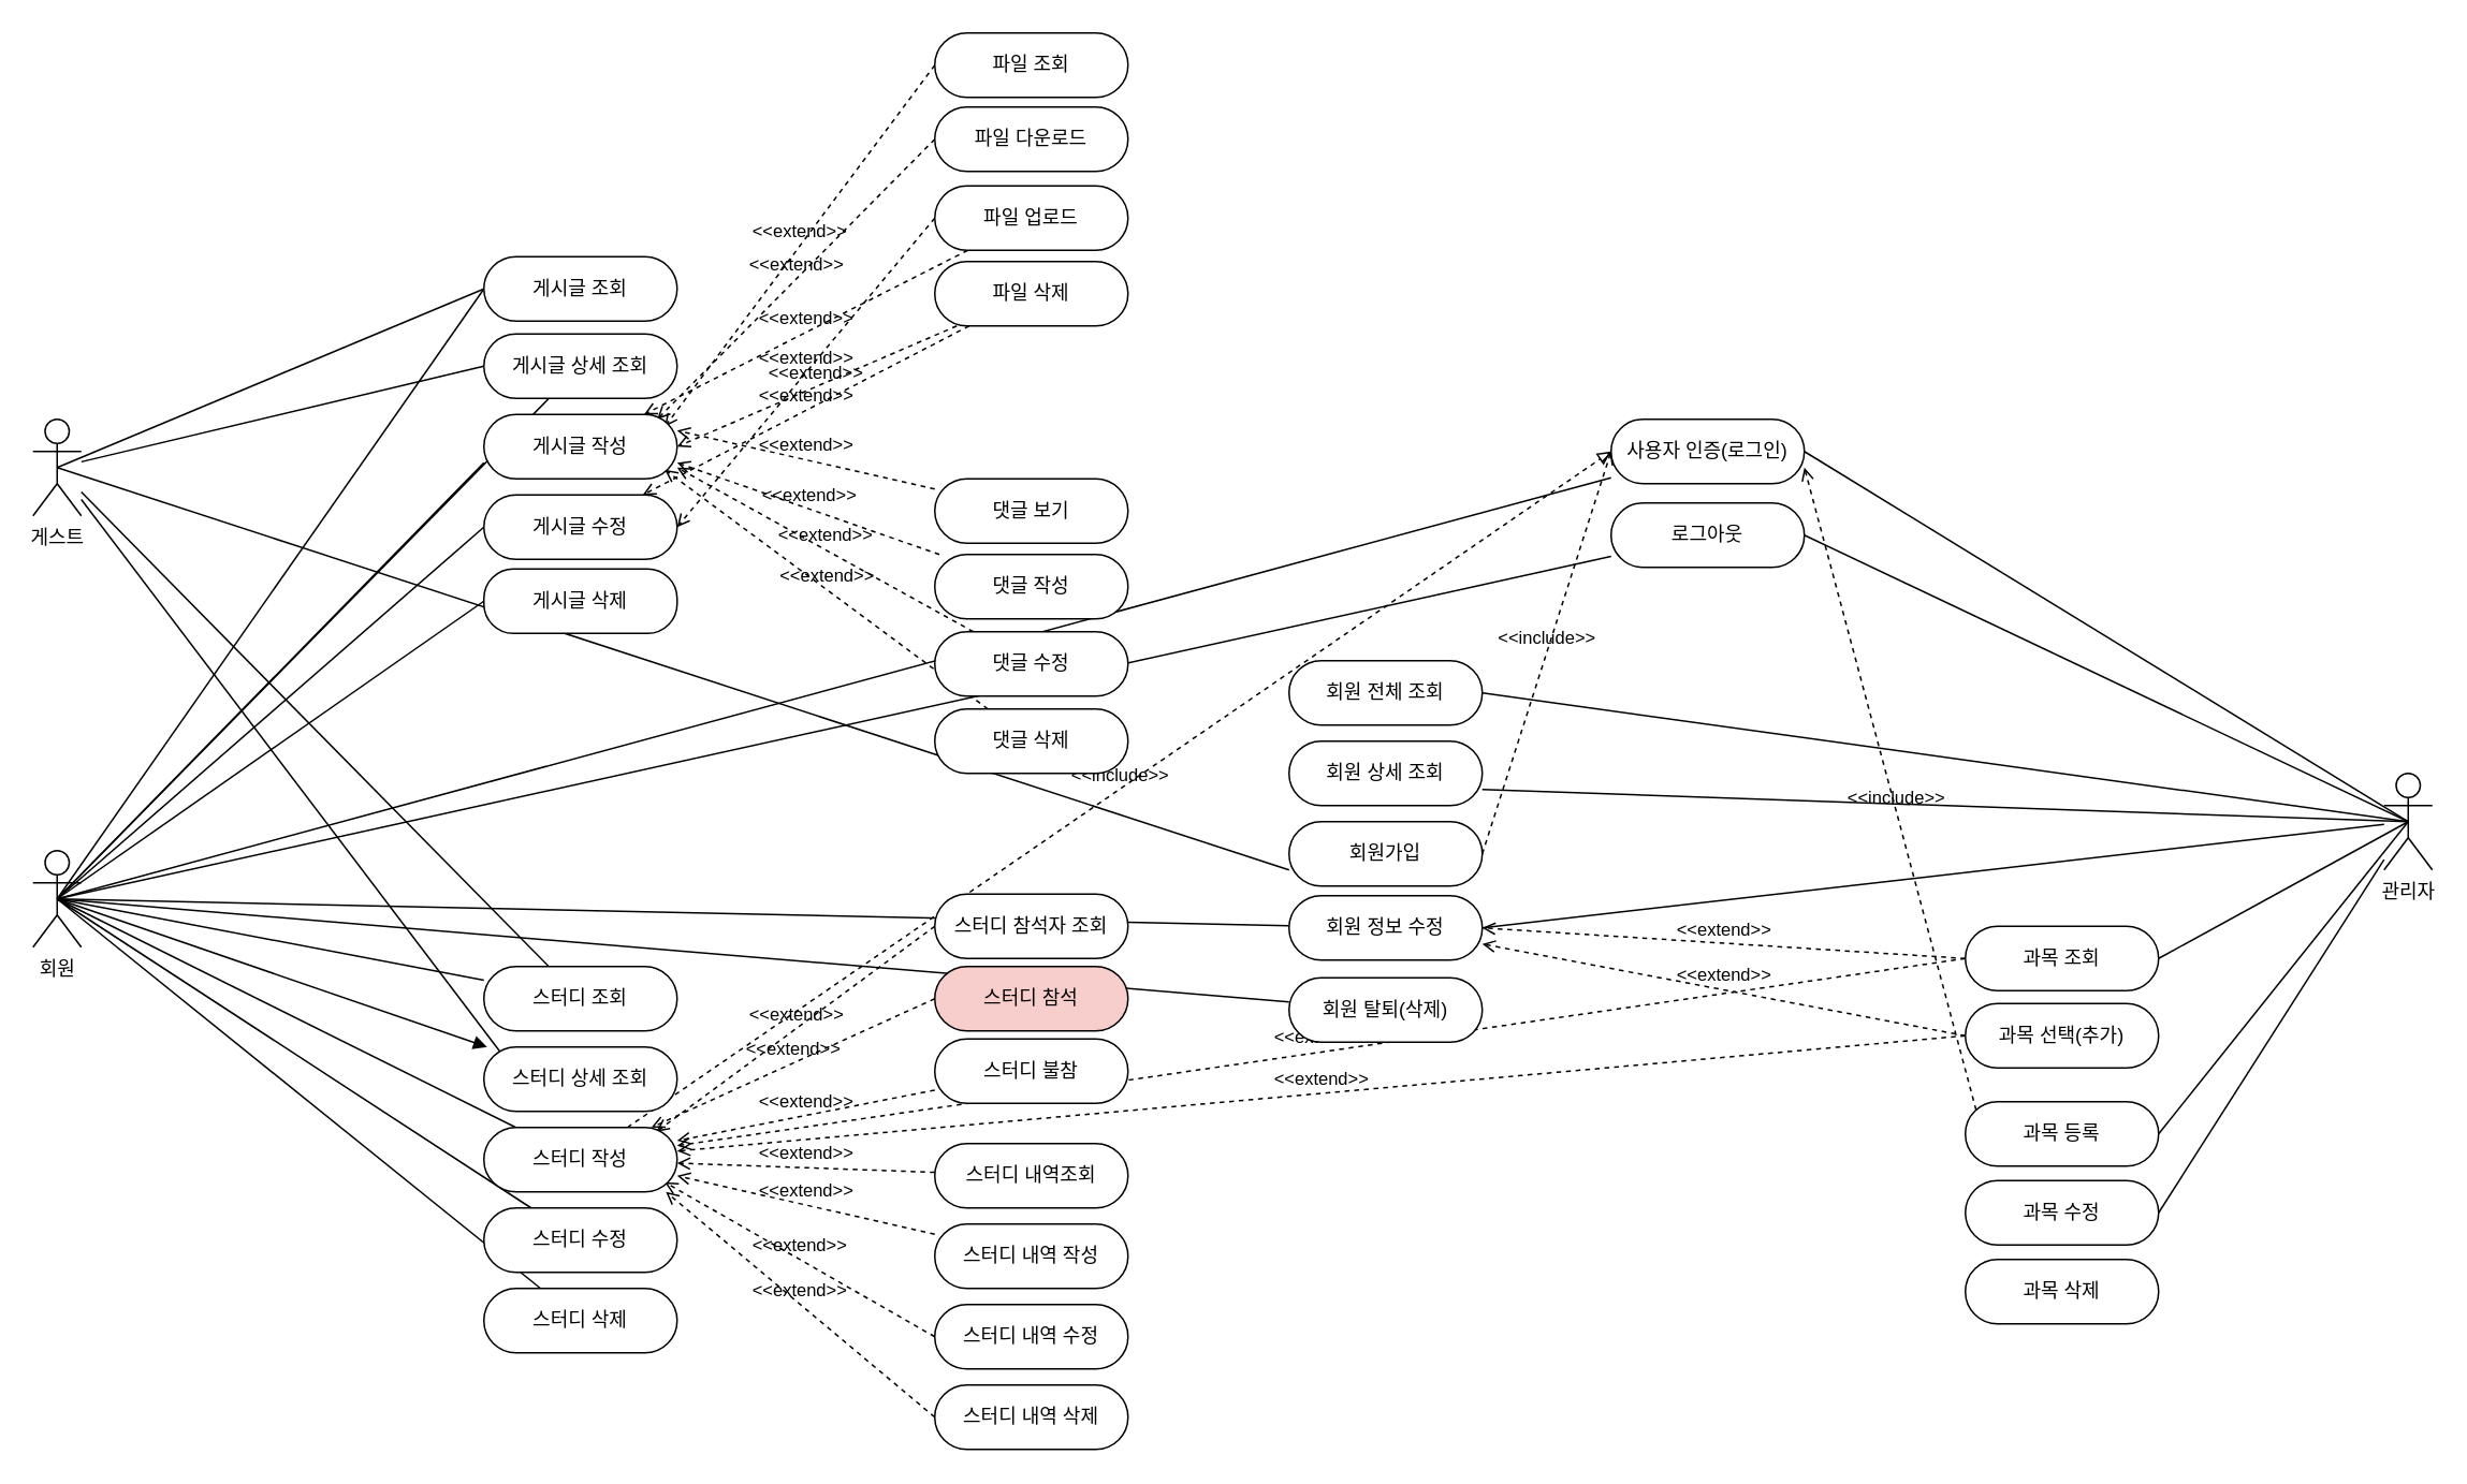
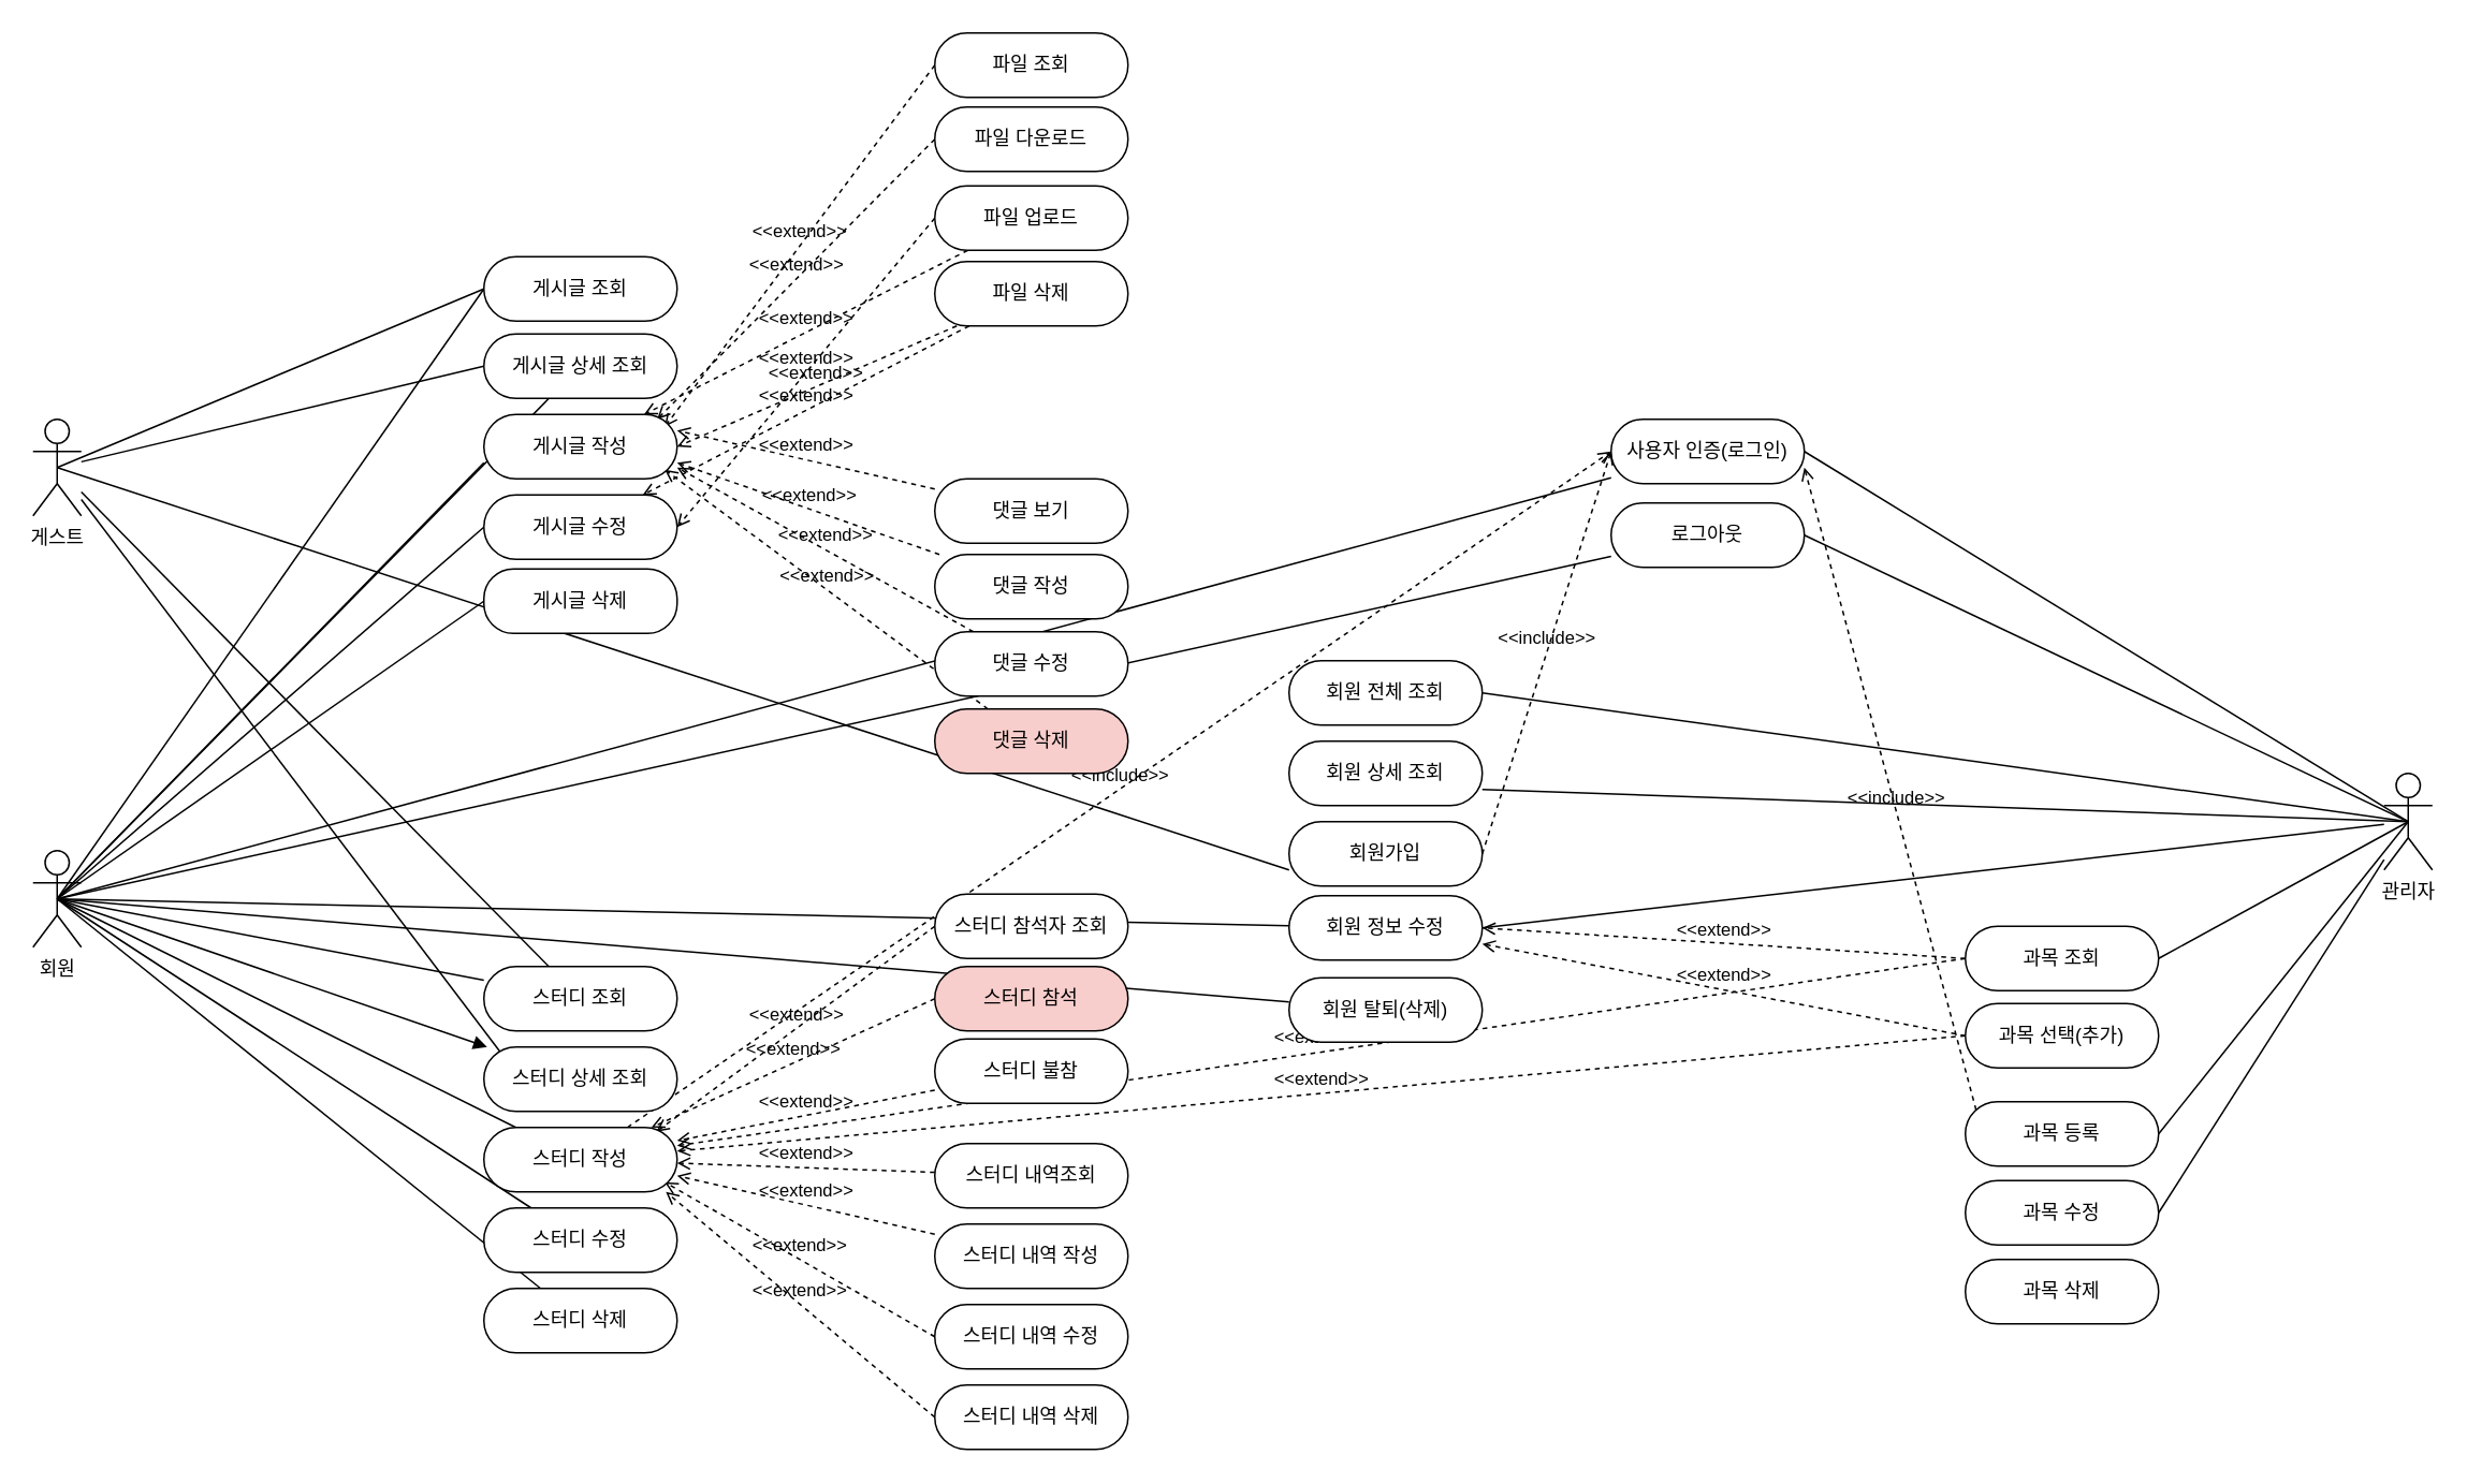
- <mxCell id="53" value="&amp;lt;&amp;lt;include&amp;gt;&amp;gt;" style="html=1;verticalAlign=bottom;labelBackgroundColor=none;endArrow=block;endFill=0;dashed=1;rounded=0;entryX=0;entryY=0.5;entryDx=0;entryDy=0;" edge="1" parent="1" source="59" target="93"><mxGeometry width="160" relative="1" as="geometry"><mxPoint x="430" y="286" as="sourcePoint" /><mxPoint x="1010" y="280" as="targetPoint" /></mxGeometry></mxCell>
+ <mxCell id="53" value="&amp;lt;&amp;lt;include&amp;gt;&amp;gt;" style="html=1;verticalAlign=bottom;labelBackgroundColor=none;endArrow=open;endFill=0;dashed=1;rounded=0;entryX=0;entryY=0.5;entryDx=0;entryDy=0;" edge="1" parent="1" source="59" target="93"><mxGeometry width="160" relative="1" as="geometry"><mxPoint x="430" y="286" as="sourcePoint" /><mxPoint x="1010" y="280" as="targetPoint" /></mxGeometry></mxCell>
- <mxCell id="76" value="댓글 삭제" style="rounded=1;whiteSpace=wrap;html=1;arcSize=50;aspect=fixed;" parent="73" vertex="1"><mxGeometry y="143" width="120" height="40" as="geometry" /></mxCell>
+ <mxCell id="76" value="댓글 삭제" style="rounded=1;whiteSpace=wrap;html=1;arcSize=50;aspect=fixed;fillColor=#f8cecc;" parent="73" vertex="1"><mxGeometry y="143" width="120" height="40" as="geometry" /></mxCell>
